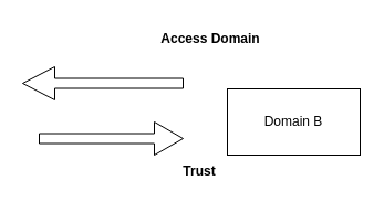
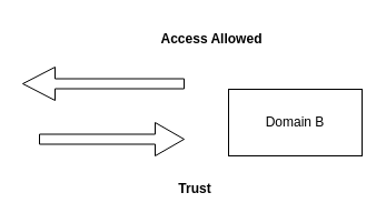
- <mxCell id="4" value="Access Domain" style="text;strokeColor=none;align=center;fillColor=none;html=1;verticalAlign=middle;whiteSpace=wrap;rounded=0;fontStyle=1" parent="1" vertex="1"><mxGeometry x="140" y="20" width="100" height="30" as="geometry" /></mxCell>
+ <mxCell id="4" value="Access Allowed" style="text;strokeColor=none;align=center;fillColor=none;html=1;verticalAlign=middle;whiteSpace=wrap;rounded=0;fontStyle=1" parent="1" vertex="1"><mxGeometry x="140" y="20" width="100" height="30" as="geometry" /></mxCell>
- <mxCell id="6" value="Trust" style="text;strokeColor=none;align=center;fillColor=none;html=1;verticalAlign=middle;whiteSpace=wrap;rounded=0;fontStyle=1" parent="1" vertex="1"><mxGeometry x="130" y="140" width="100" height="30" as="geometry" /></mxCell>
+ <mxCell id="6" value="Trust" style="text;strokeColor=none;align=center;fillColor=none;html=1;verticalAlign=middle;whiteSpace=wrap;rounded=0;fontStyle=1" parent="1" vertex="1"><mxGeometry x="125" y="155" width="100" height="30" as="geometry" /></mxCell>
